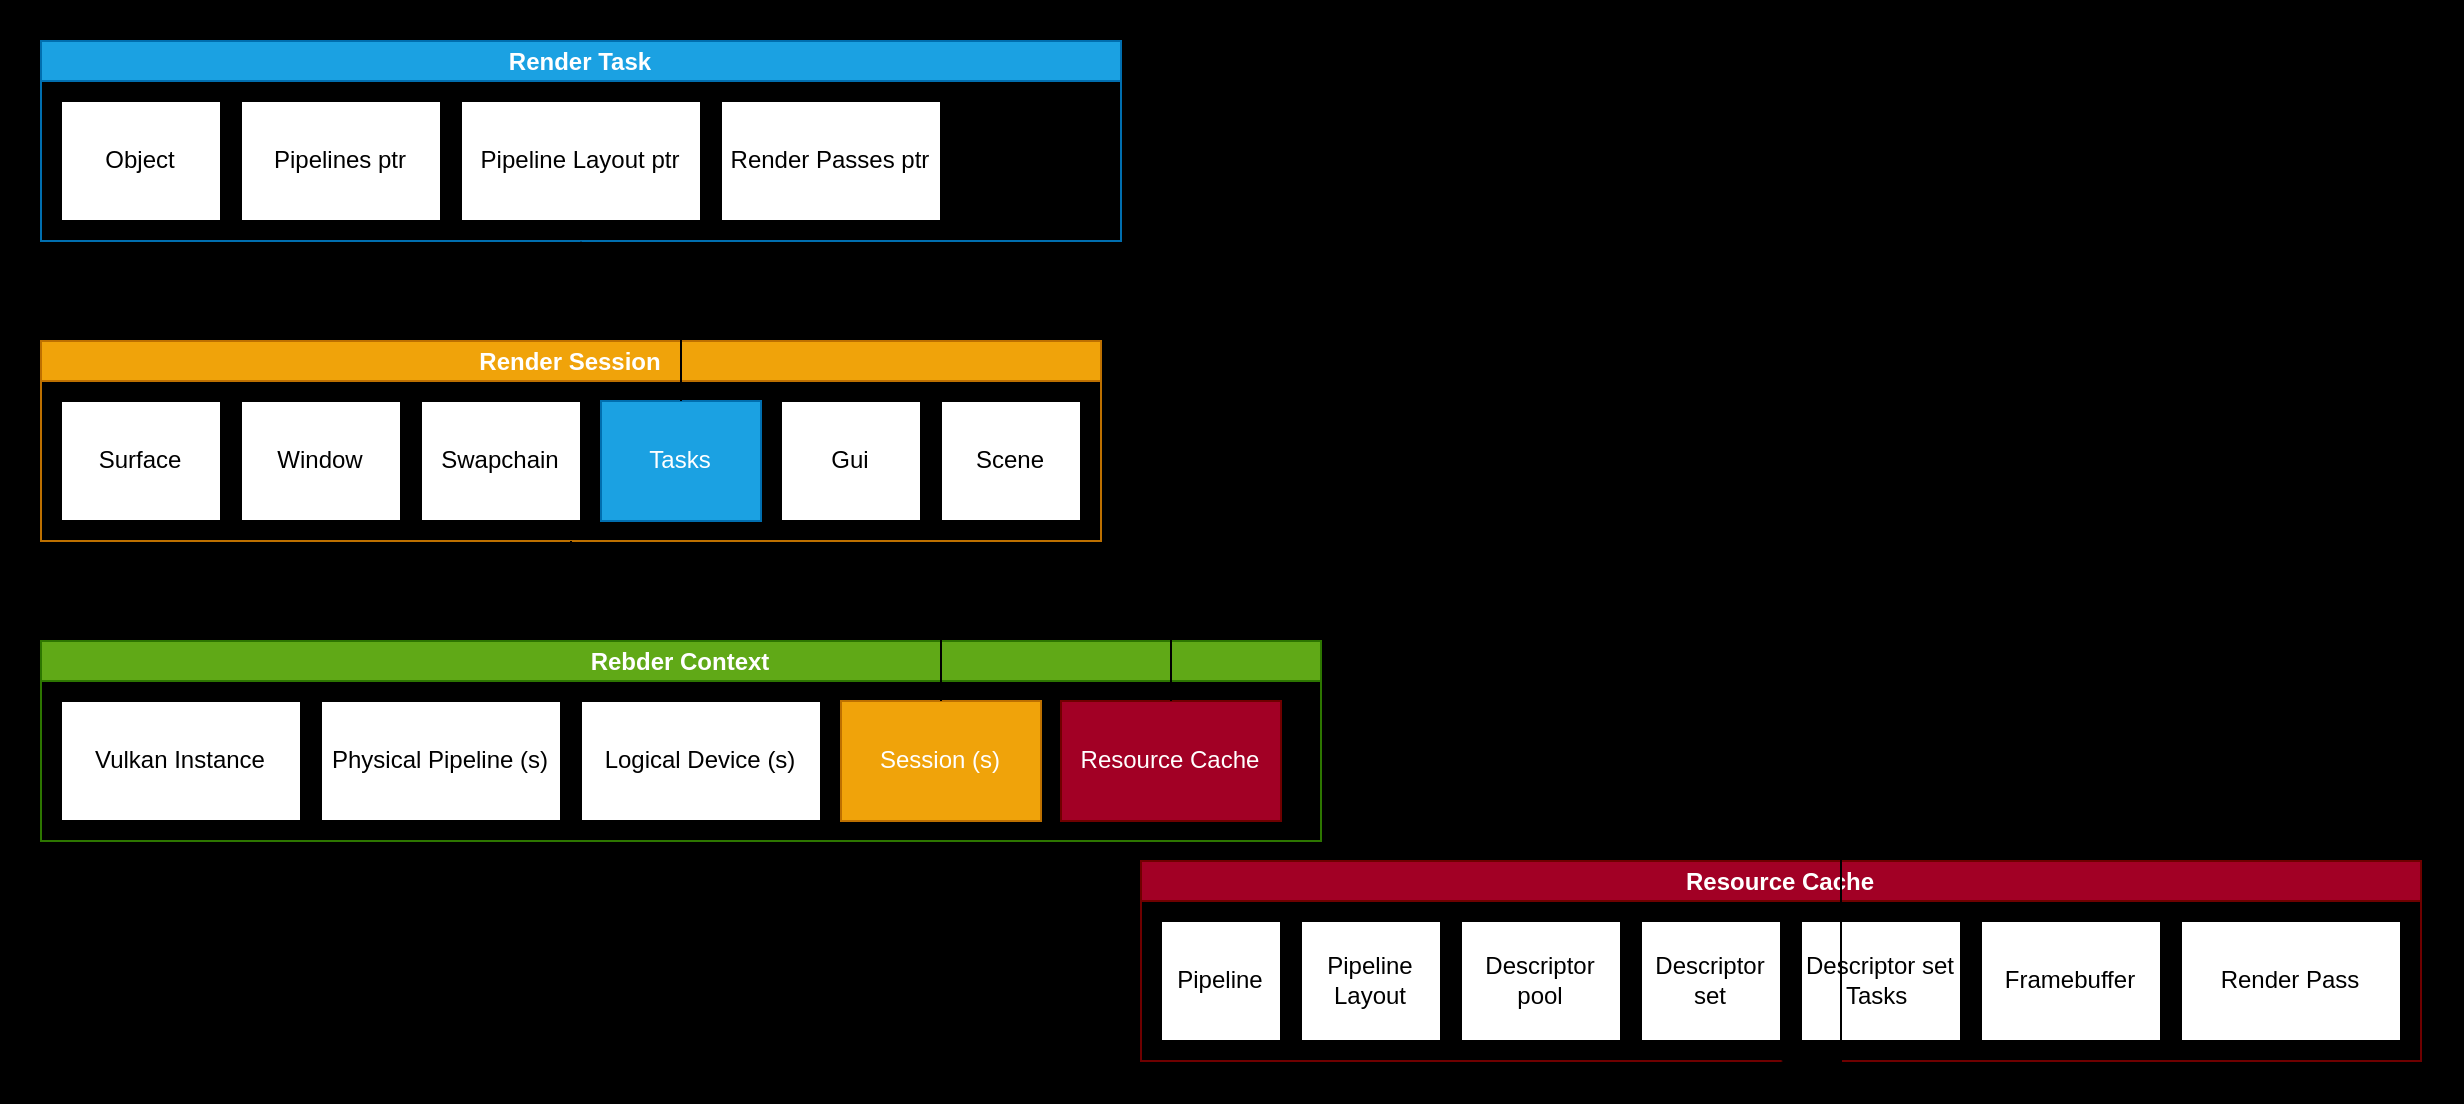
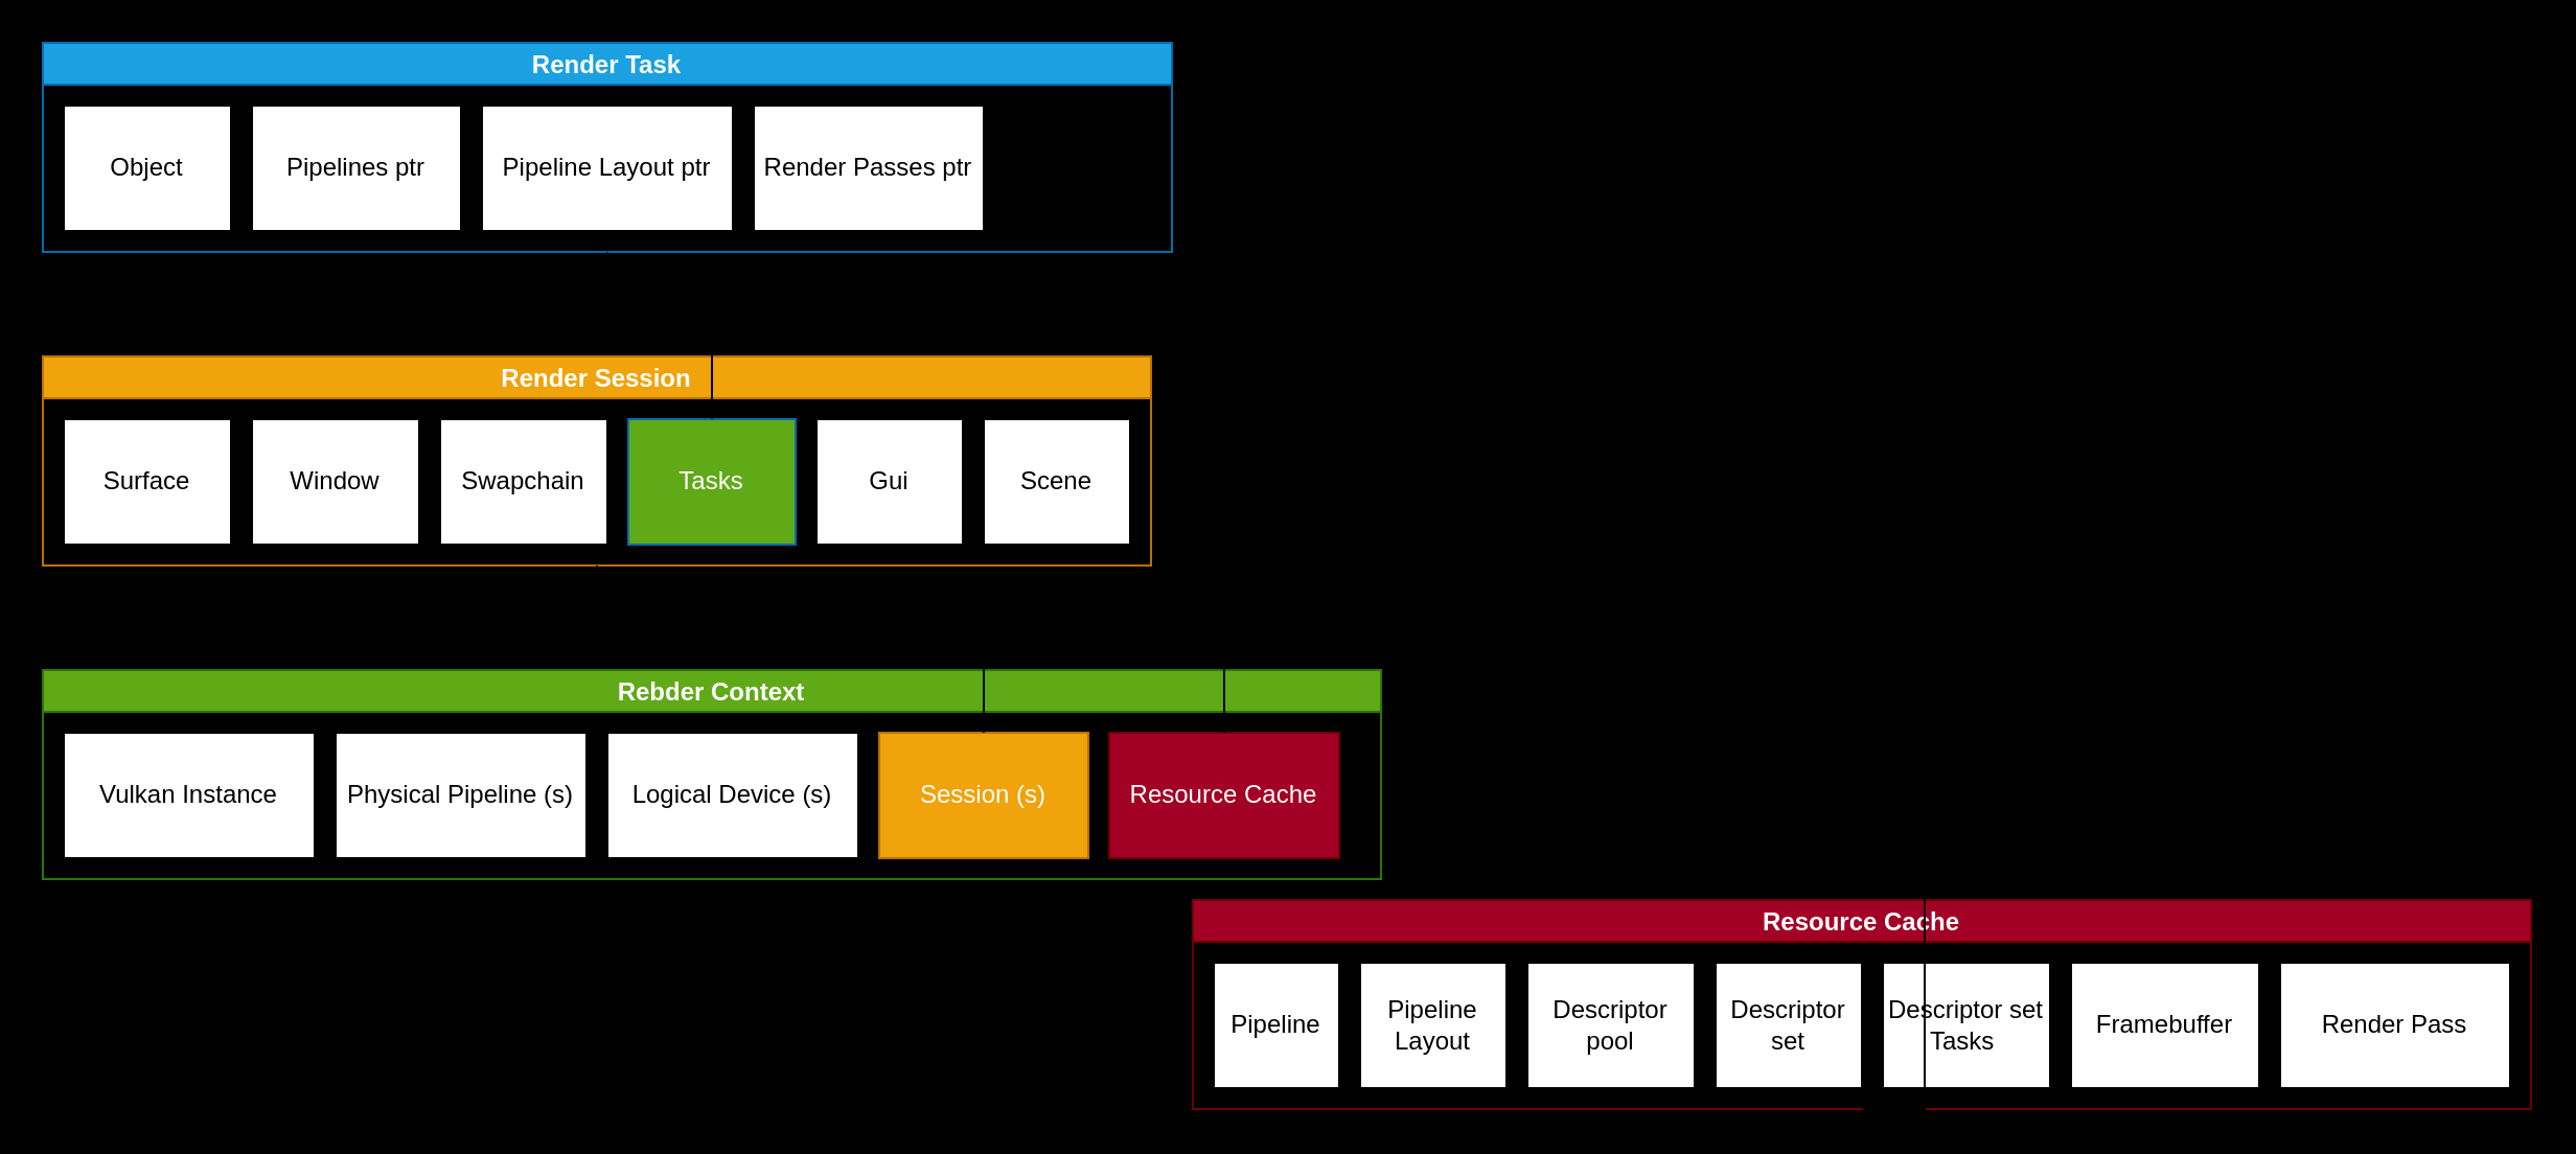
- <mxCell id="21" style="edgeStyle=orthogonalEdgeStyle;rounded=0;orthogonalLoop=1;jettySize=auto;html=1;entryX=0.5;entryY=1;entryDx=0;entryDy=0;" parent="1" source="17" target="8" edge="1"><mxGeometry relative="1" as="geometry" /></mxCell>
+ <mxCell id="21" style="edgeStyle=orthogonalEdgeStyle;rounded=0;orthogonalLoop=1;jettySize=auto;html=1;entryX=0.5;entryY=1;entryDx=0;entryDy=0;endArrow=none;" parent="1" source="17" target="8" edge="1"><mxGeometry relative="1" as="geometry" /></mxCell>
- <mxCell id="17" value="Tasks" style="whiteSpace=wrap;html=1;fillColor=#1ba1e2;strokeColor=#006EAF;fontColor=#ffffff;" parent="13" vertex="1"><mxGeometry x="280" y="30" width="80" height="60" as="geometry" /></mxCell>
+ <mxCell id="17" value="Tasks" style="whiteSpace=wrap;html=1;fillColor=#60a917;strokeColor=#006EAF;fontColor=#ffffff;" parent="13" vertex="1"><mxGeometry x="280" y="30" width="80" height="60" as="geometry" /></mxCell>
